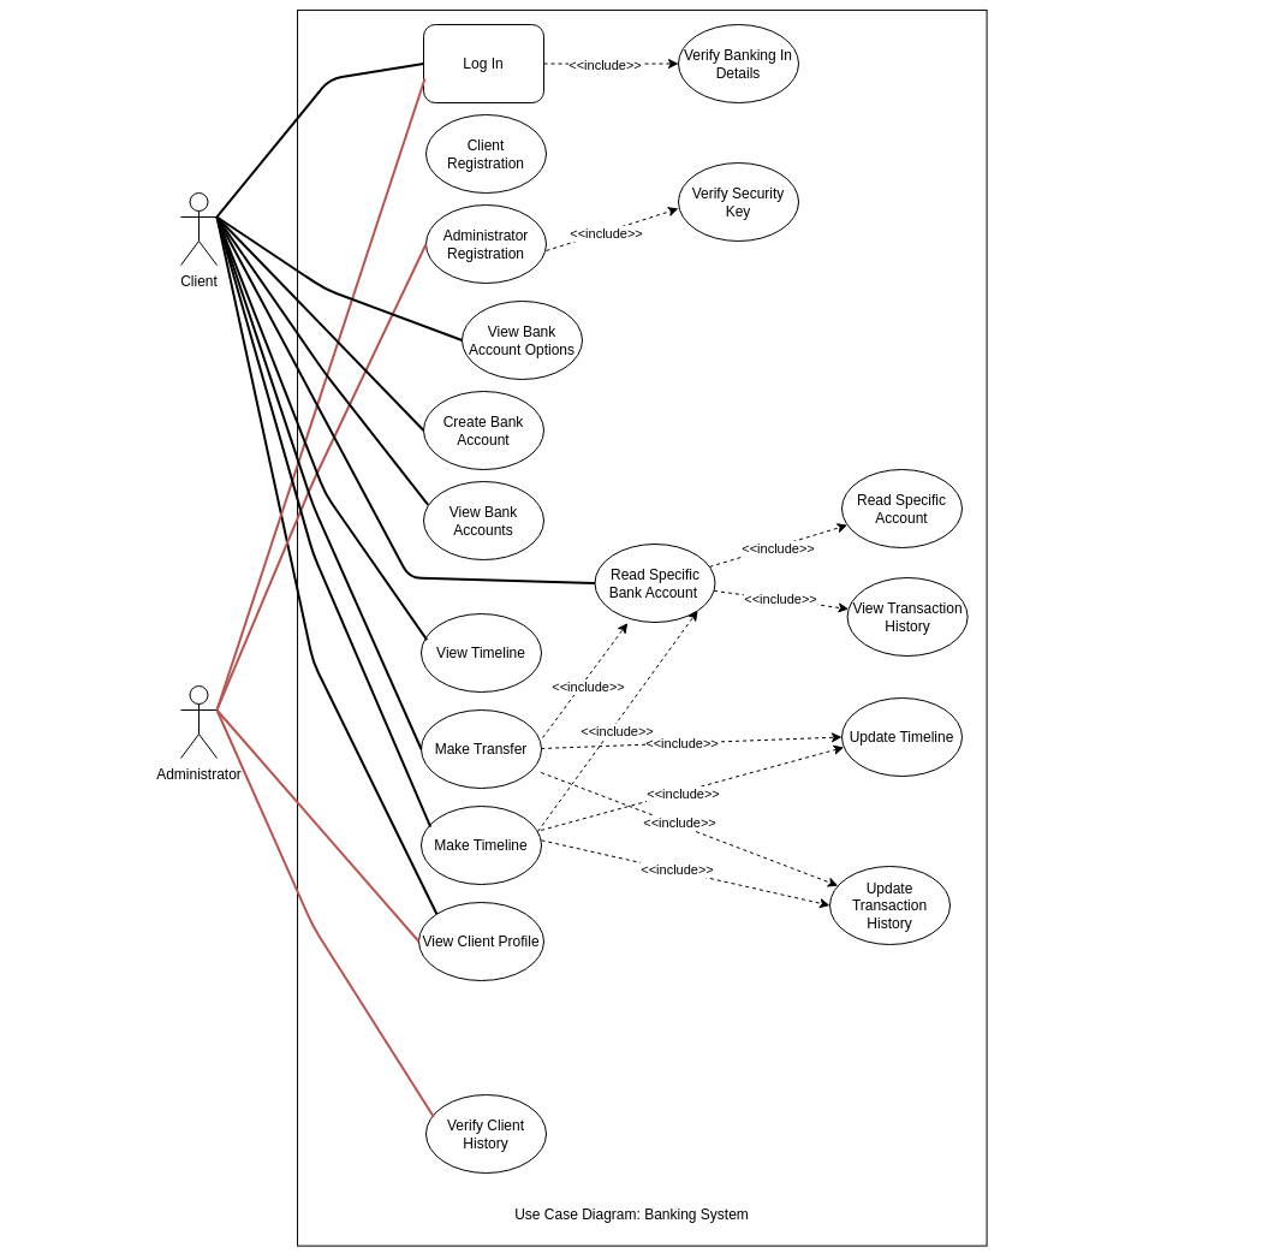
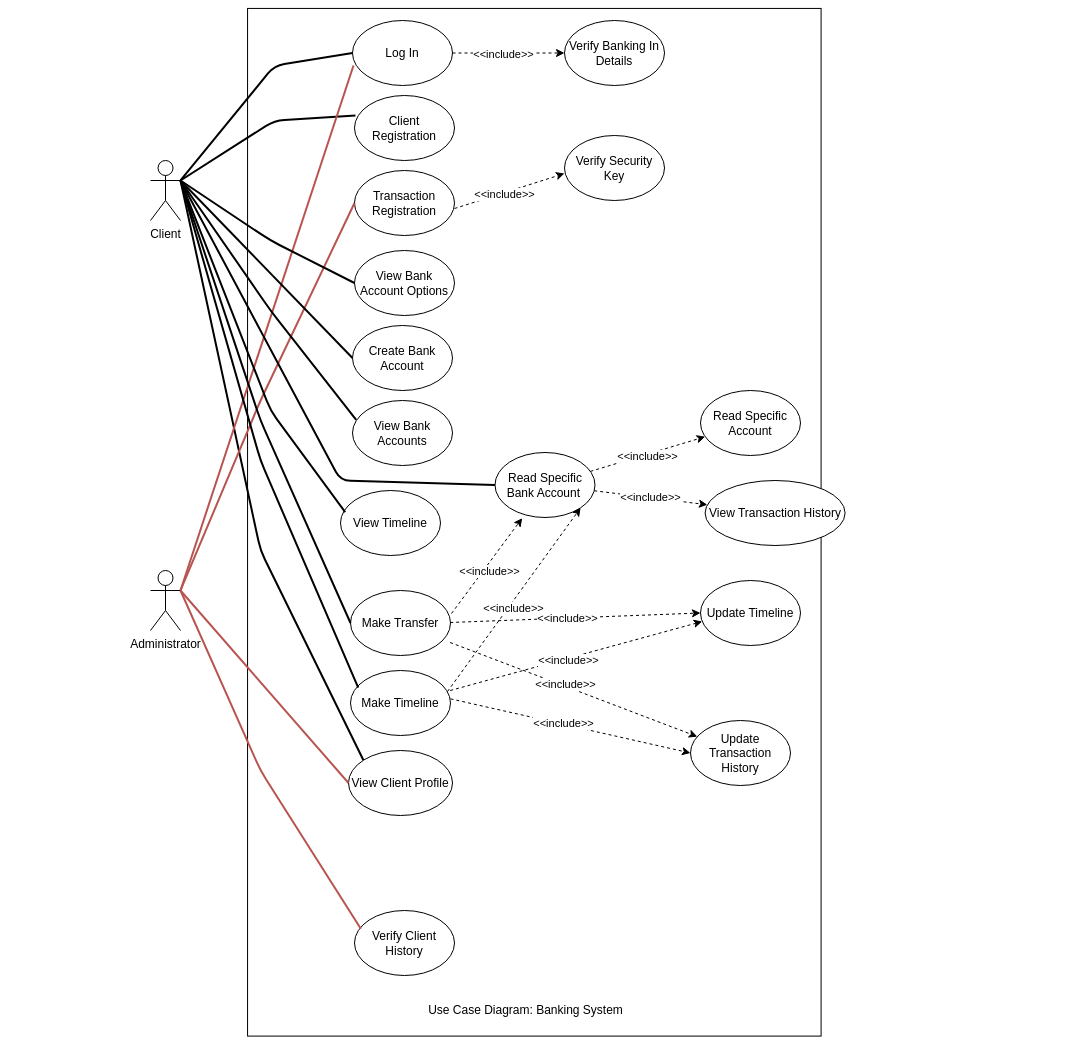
- <mxCell id="5" value="Log In" style="whiteSpace=wrap;html=1;rounded=1;" parent="1" vertex="1"><mxGeometry x="352" y="20" width="100" height="65" as="geometry" /></mxCell>
+ <mxCell id="5" value="Log In" style="ellipse;whiteSpace=wrap;html=1;" parent="1" vertex="1"><mxGeometry x="352" y="20" width="100" height="65" as="geometry" /></mxCell>
+ <mxCell id="12" value="" style="endArrow=none;html=1;entryX=0.01;entryY=0.308;entryDx=0;entryDy=0;strokeWidth=2;entryPerimeter=0;exitX=1;exitY=0.333;exitDx=0;exitDy=0;exitPerimeter=0;" parent="1" source="3" target="9" edge="1"><mxGeometry width="50" height="50" relative="1" as="geometry"><mxPoint x="220" y="120" as="sourcePoint" /><mxPoint x="354" y="177.5" as="targetPoint" /><Array as="points"><mxPoint x="274" y="120" /></Array></mxGeometry></mxCell>
- <mxCell id="10" value="Administrator Registration" style="ellipse;whiteSpace=wrap;html=1;" parent="1" vertex="1"><mxGeometry x="354" y="170" width="100" height="65" as="geometry" /></mxCell>
+ <mxCell id="10" value="Transaction Registration" style="ellipse;whiteSpace=wrap;html=1;" parent="1" vertex="1"><mxGeometry x="354" y="170" width="100" height="65" as="geometry" /></mxCell>
- <mxCell id="24" value="View Bank Account Options" style="ellipse;whiteSpace=wrap;html=1;" parent="1" vertex="1"><mxGeometry x="384" y="250" width="100" height="65" as="geometry" /></mxCell>
+ <mxCell id="24" value="View Bank Account Options" style="ellipse;whiteSpace=wrap;html=1;" parent="1" vertex="1"><mxGeometry x="354" y="250" width="100" height="65" as="geometry" /></mxCell>
- <mxCell id="55" value="View Transaction History" style="ellipse;whiteSpace=wrap;html=1;" vertex="1" parent="1"><mxGeometry x="704.6" y="480" width="100" height="65" as="geometry" /></mxCell>
+ <mxCell id="55" value="View Transaction History" style="ellipse;whiteSpace=wrap;html=1;" vertex="1" parent="1"><mxGeometry x="704.6" y="480" width="140" height="65" as="geometry" /></mxCell>
- <mxCell id="31" value="View Timeline" style="ellipse;whiteSpace=wrap;html=1;" parent="1" vertex="1"><mxGeometry x="350" y="510" width="100" height="65" as="geometry" /></mxCell>
+ <mxCell id="31" value="View Timeline" style="ellipse;whiteSpace=wrap;html=1;" parent="1" vertex="1"><mxGeometry x="340" y="490" width="100" height="65" as="geometry" /></mxCell>
